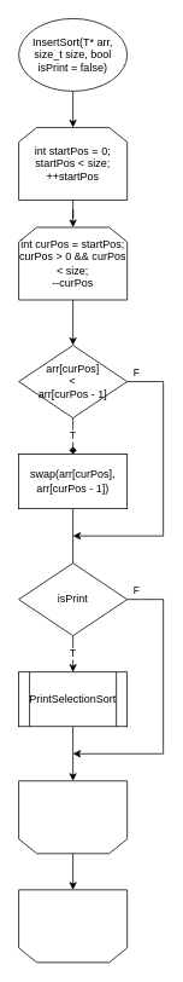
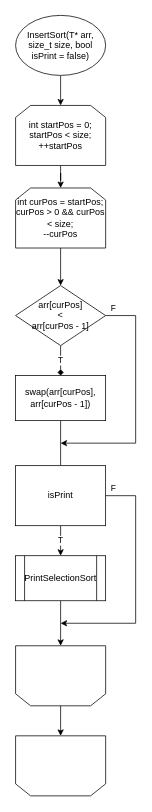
- <mxCell id="18" value="isPrint" style="rhombus;whiteSpace=wrap;html=1;" vertex="1" parent="1"><mxGeometry x="20" y="620" width="120" height="80" as="geometry" /></mxCell>
+ <mxCell id="18" value="isPrint" style="whiteSpace=wrap;html=1;rounded=0;" vertex="1" parent="1"><mxGeometry x="20" y="620" width="120" height="80" as="geometry" /></mxCell>
